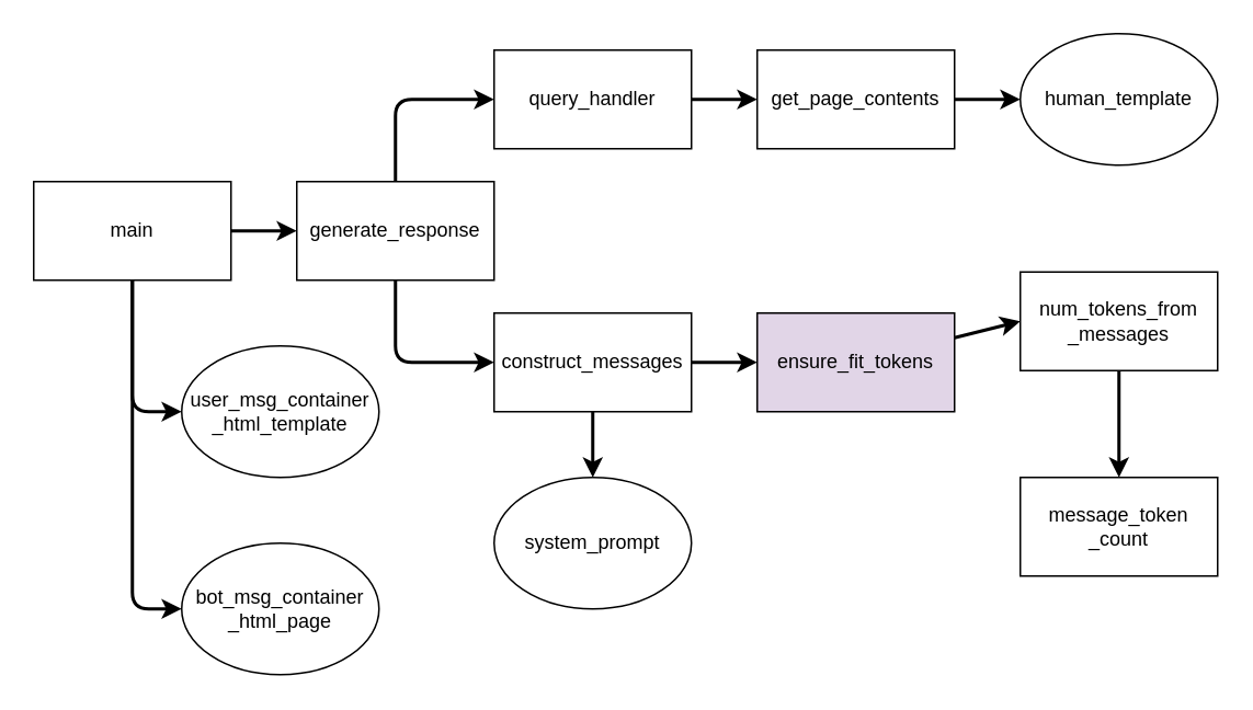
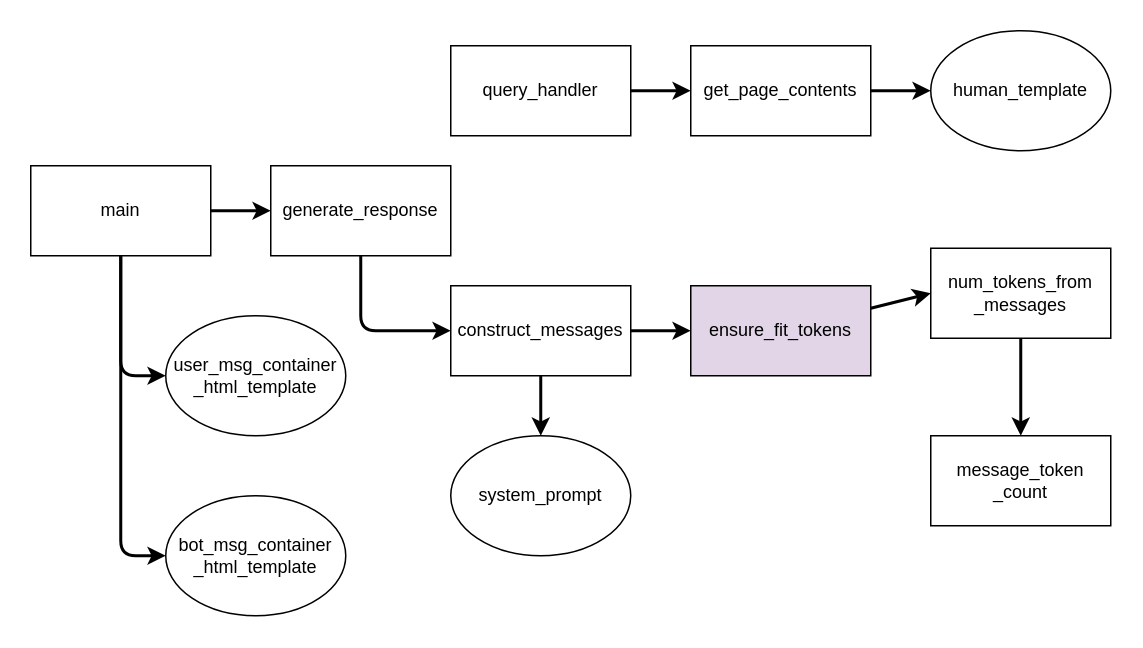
- <mxCell id="6" style="edgeStyle=none;html=1;entryX=0;entryY=0.5;entryDx=0;entryDy=0;strokeColor=#000000;strokeWidth=2;" edge="1" parent="1" source="8" target="17"><mxGeometry relative="1" as="geometry"><Array as="points"><mxPoint x="240" y="60" /></Array></mxGeometry></mxCell>
- <mxCell id="22" value="bot_msg_container&lt;br&gt;_html_page" style="ellipse;whiteSpace=wrap;html=1;" vertex="1" parent="1"><mxGeometry x="110" y="330" width="120" height="80" as="geometry" /></mxCell>
+ <mxCell id="22" value="bot_msg_container&lt;br&gt;_html_template" style="ellipse;whiteSpace=wrap;html=1;" vertex="1" parent="1"><mxGeometry x="110" y="330" width="120" height="80" as="geometry" /></mxCell>
